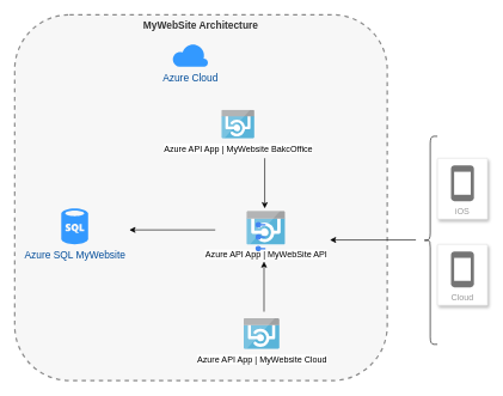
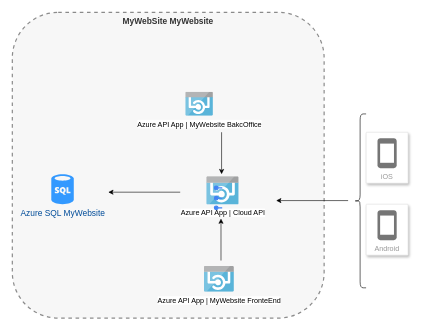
- <mxCell id="2" value="MyWebSite Architecture" style="rounded=1;whiteSpace=wrap;html=1;dashed=1;strokeColor=#666666;strokeWidth=2;fillColor=#f5f5f5;fontFamily=Helvetica;fontSize=14;opacity=75;verticalAlign=top;fontStyle=1;fontColor=#333333;" vertex="1" parent="1"><mxGeometry x="20" y="20" width="520" height="510" as="geometry" /></mxCell>
+ <mxCell id="2" value="MyWebSite MyWebsite" style="rounded=1;whiteSpace=wrap;html=1;dashed=1;strokeColor=#666666;strokeWidth=2;fillColor=#f5f5f5;fontFamily=Helvetica;fontSize=14;opacity=75;verticalAlign=top;fontStyle=1;fontColor=#333333;" vertex="1" parent="1"><mxGeometry x="20" y="20" width="520" height="510" as="geometry" /></mxCell>
- <mxCell id="3" value="Azure Cloud" style="verticalLabelPosition=bottom;html=1;verticalAlign=top;strokeColor=none;fillColor=#3399FF;shape=mxgraph.azure.cloud;dashed=1;fontSize=14;fontColor=#004C99" vertex="1" parent="1"><mxGeometry x="240" y="60" width="50" height="32.5" as="geometry" /></mxCell>
- <mxCell id="6" value="Azure API App | MyWebSite API" style="aspect=fixed;html=1;perimeter=none;align=center;shadow=0;dashed=0;image;fontSize=12;image=img/lib/mscae/App_Service_API_Apps.svg;" vertex="1" parent="1"><mxGeometry x="344" y="294" width="54" height="47" as="geometry" /></mxCell>
+ <mxCell id="6" value="Azure API App | Cloud API" style="aspect=fixed;html=1;perimeter=none;align=center;shadow=0;dashed=0;image;fontSize=12;image=img/lib/mscae/App_Service_API_Apps.svg;" vertex="1" parent="1"><mxGeometry x="344" y="294" width="54" height="47" as="geometry" /></mxCell>
- <mxCell id="13" value="Cloud" style="strokeColor=#dddddd;fillColor=#ffffff;shadow=1;strokeWidth=1;rounded=1;absoluteArcSize=1;arcSize=2;labelPosition=center;verticalLabelPosition=middle;align=center;verticalAlign=bottom;spacingLeft=0;fontColor=#999999;fontSize=12;whiteSpace=wrap;spacingBottom=2;html=1;" vertex="1" parent="1"><mxGeometry x="610" y="340" width="70" height="85" as="geometry" /></mxCell>
+ <mxCell id="13" value="Android" style="strokeColor=#dddddd;fillColor=#ffffff;shadow=1;strokeWidth=1;rounded=1;absoluteArcSize=1;arcSize=2;labelPosition=center;verticalLabelPosition=middle;align=center;verticalAlign=bottom;spacingLeft=0;fontColor=#999999;fontSize=12;whiteSpace=wrap;spacingBottom=2;html=1;" vertex="1" parent="1"><mxGeometry x="610" y="340" width="70" height="85" as="geometry" /></mxCell>
- <mxCell id="7" value="Azure API App | MyWebsite Cloud" style="aspect=fixed;html=1;perimeter=none;align=center;shadow=0;dashed=0;image;fontSize=12;image=img/lib/mscae/App_Service_API_Apps.svg;" vertex="1" parent="1"><mxGeometry x="340" y="443.5" width="50" height="43" as="geometry" /></mxCell>
+ <mxCell id="7" value="Azure API App | MyWebsite FronteEnd" style="aspect=fixed;html=1;perimeter=none;align=center;shadow=0;dashed=0;image;fontSize=12;image=img/lib/mscae/App_Service_API_Apps.svg;" vertex="1" parent="1"><mxGeometry x="340" y="443.5" width="50" height="43" as="geometry" /></mxCell>
